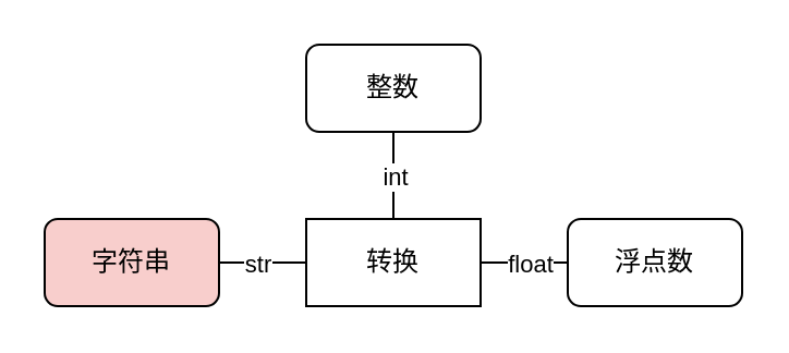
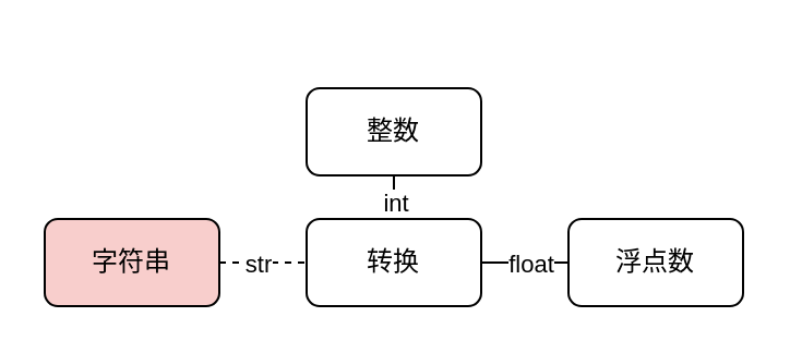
- <mxCell id="4" value="整数" style="rounded=1;whiteSpace=wrap;html=1;" vertex="1" parent="1"><mxGeometry x="140" y="20" width="80" height="40" as="geometry" /></mxCell>
+ <mxCell id="4" value="整数" style="rounded=1;whiteSpace=wrap;html=1;" vertex="1" parent="1"><mxGeometry x="140" y="40" width="80" height="40" as="geometry" /></mxCell>
- <mxCell id="9" style="edgeStyle=orthogonalEdgeStyle;rounded=0;orthogonalLoop=1;jettySize=auto;html=1;exitX=1;exitY=0.5;exitDx=0;exitDy=0;entryX=0;entryY=0.5;entryDx=0;entryDy=0;endArrow=none;endFill=0;" edge="1" parent="1" source="11" target="7"><mxGeometry relative="1" as="geometry"><Array as="points"><mxPoint x="130" y="120" /><mxPoint x="130" y="120" /></Array></mxGeometry></mxCell>
+ <mxCell id="9" style="edgeStyle=orthogonalEdgeStyle;rounded=0;orthogonalLoop=1;jettySize=auto;html=1;exitX=1;exitY=0.5;exitDx=0;exitDy=0;entryX=0;entryY=0.5;entryDx=0;entryDy=0;endArrow=none;endFill=0;dashed=1;" edge="1" parent="1" source="11" target="7"><mxGeometry relative="1" as="geometry"><Array as="points"><mxPoint x="130" y="120" /><mxPoint x="130" y="120" /></Array></mxGeometry></mxCell>
- <mxCell id="7" value="转换" style="whiteSpace=wrap;html=1;rounded=0;" vertex="1" parent="1"><mxGeometry x="140" y="100" width="80" height="40" as="geometry" /></mxCell>
+ <mxCell id="7" value="转换" style="rounded=1;whiteSpace=wrap;html=1;" vertex="1" parent="1"><mxGeometry x="140" y="100" width="80" height="40" as="geometry" /></mxCell>
